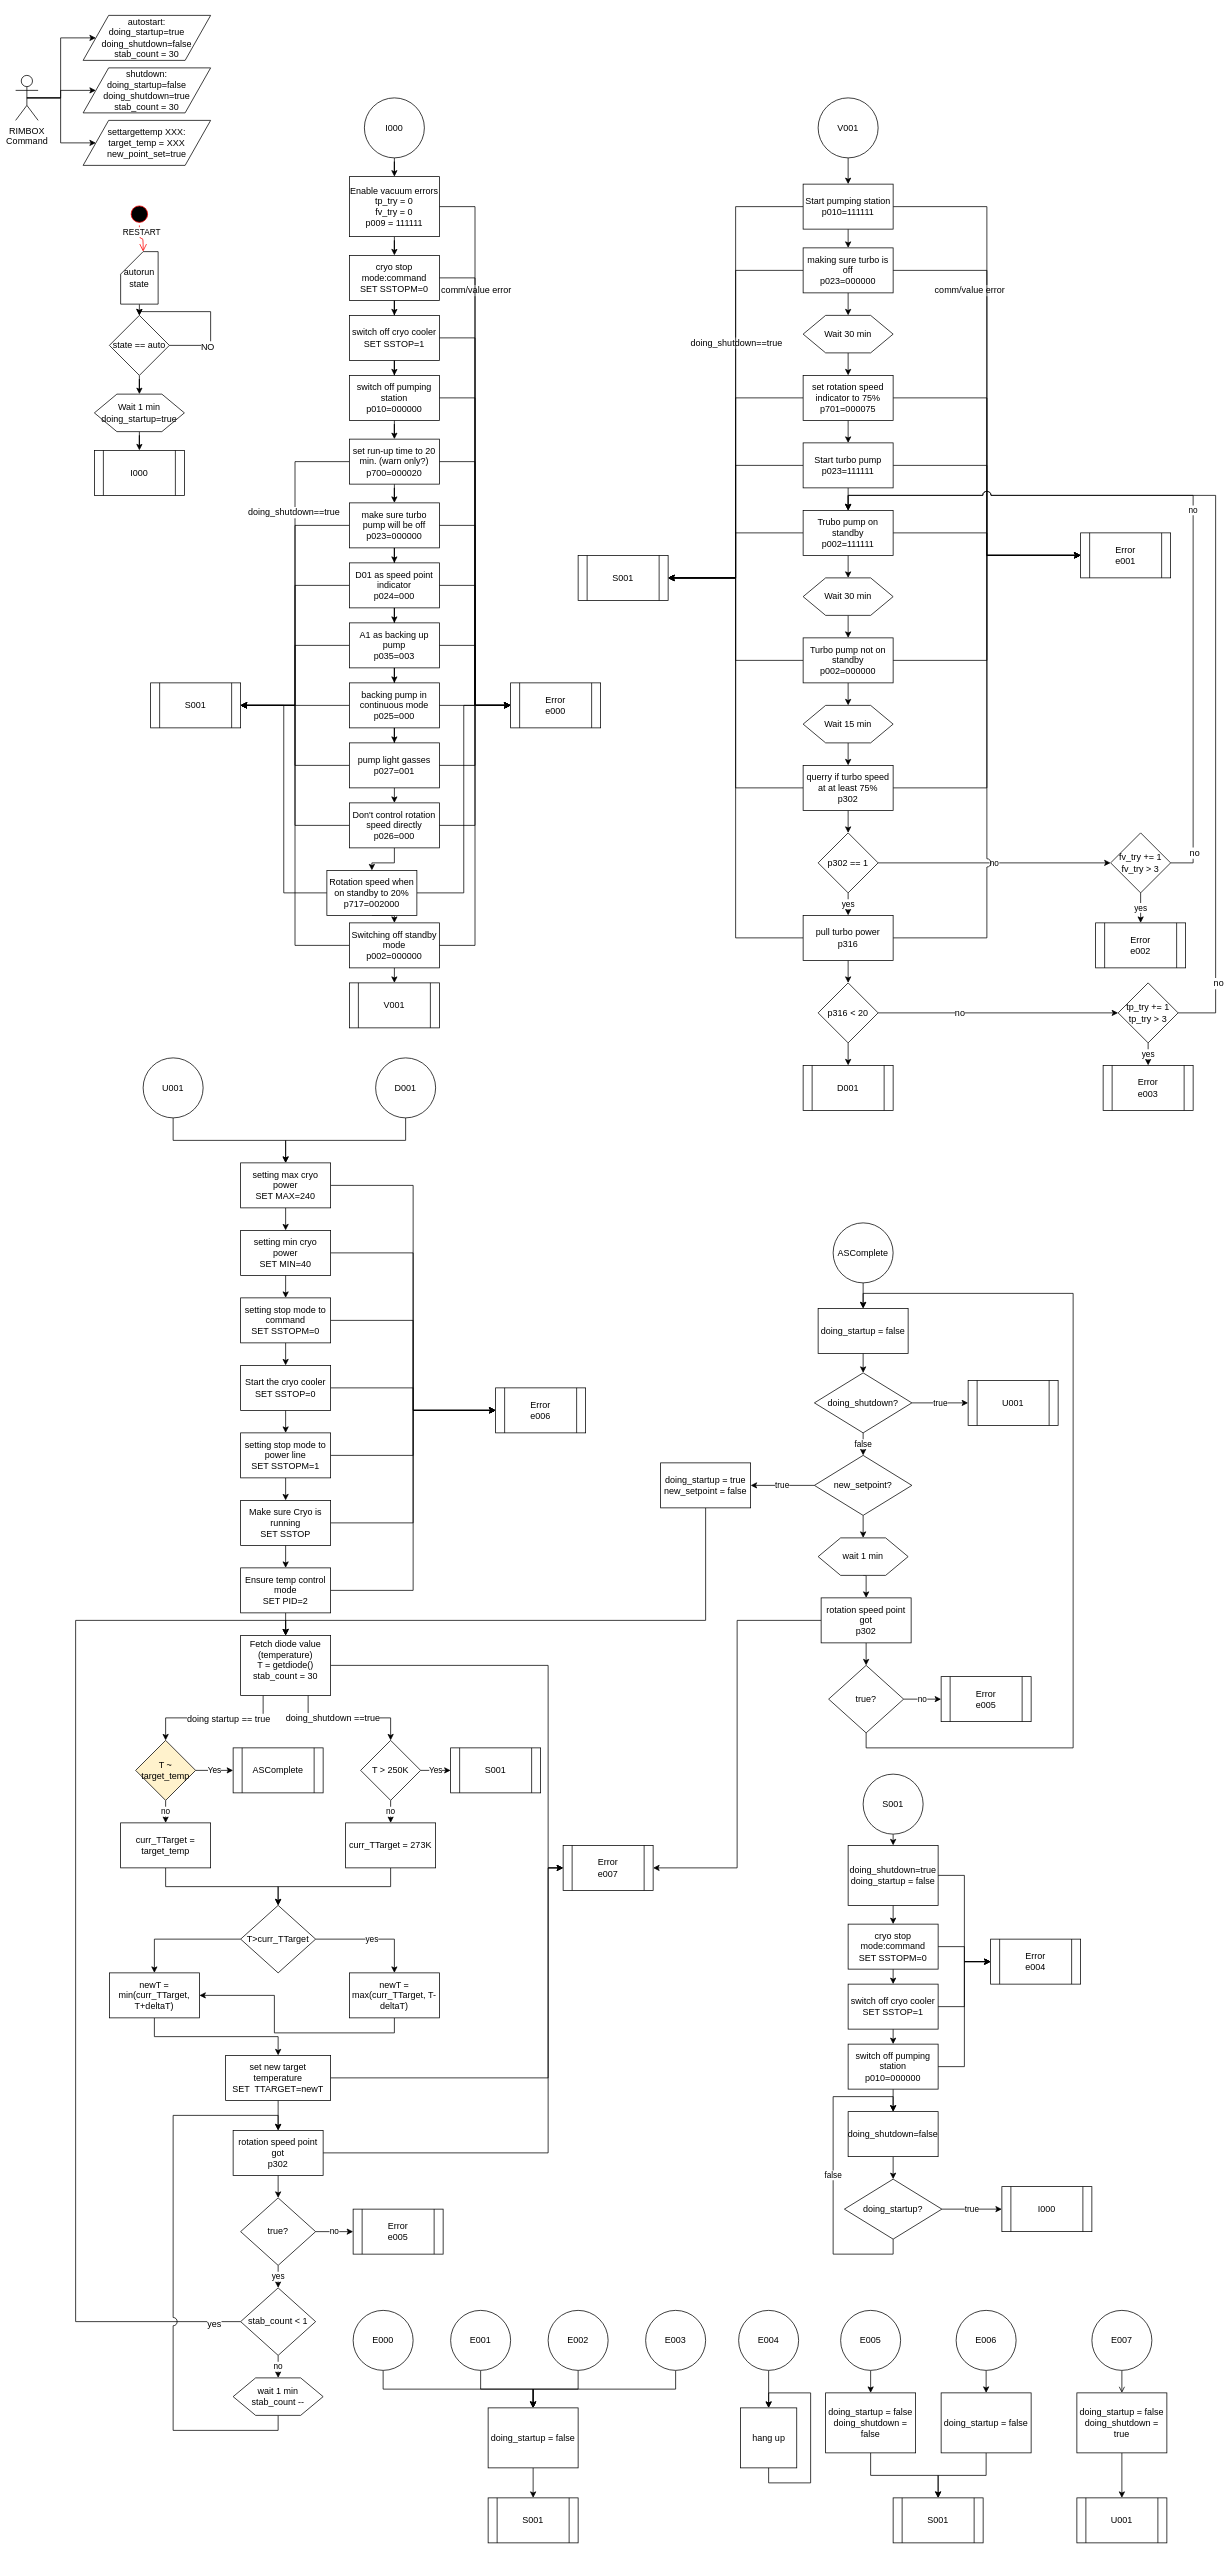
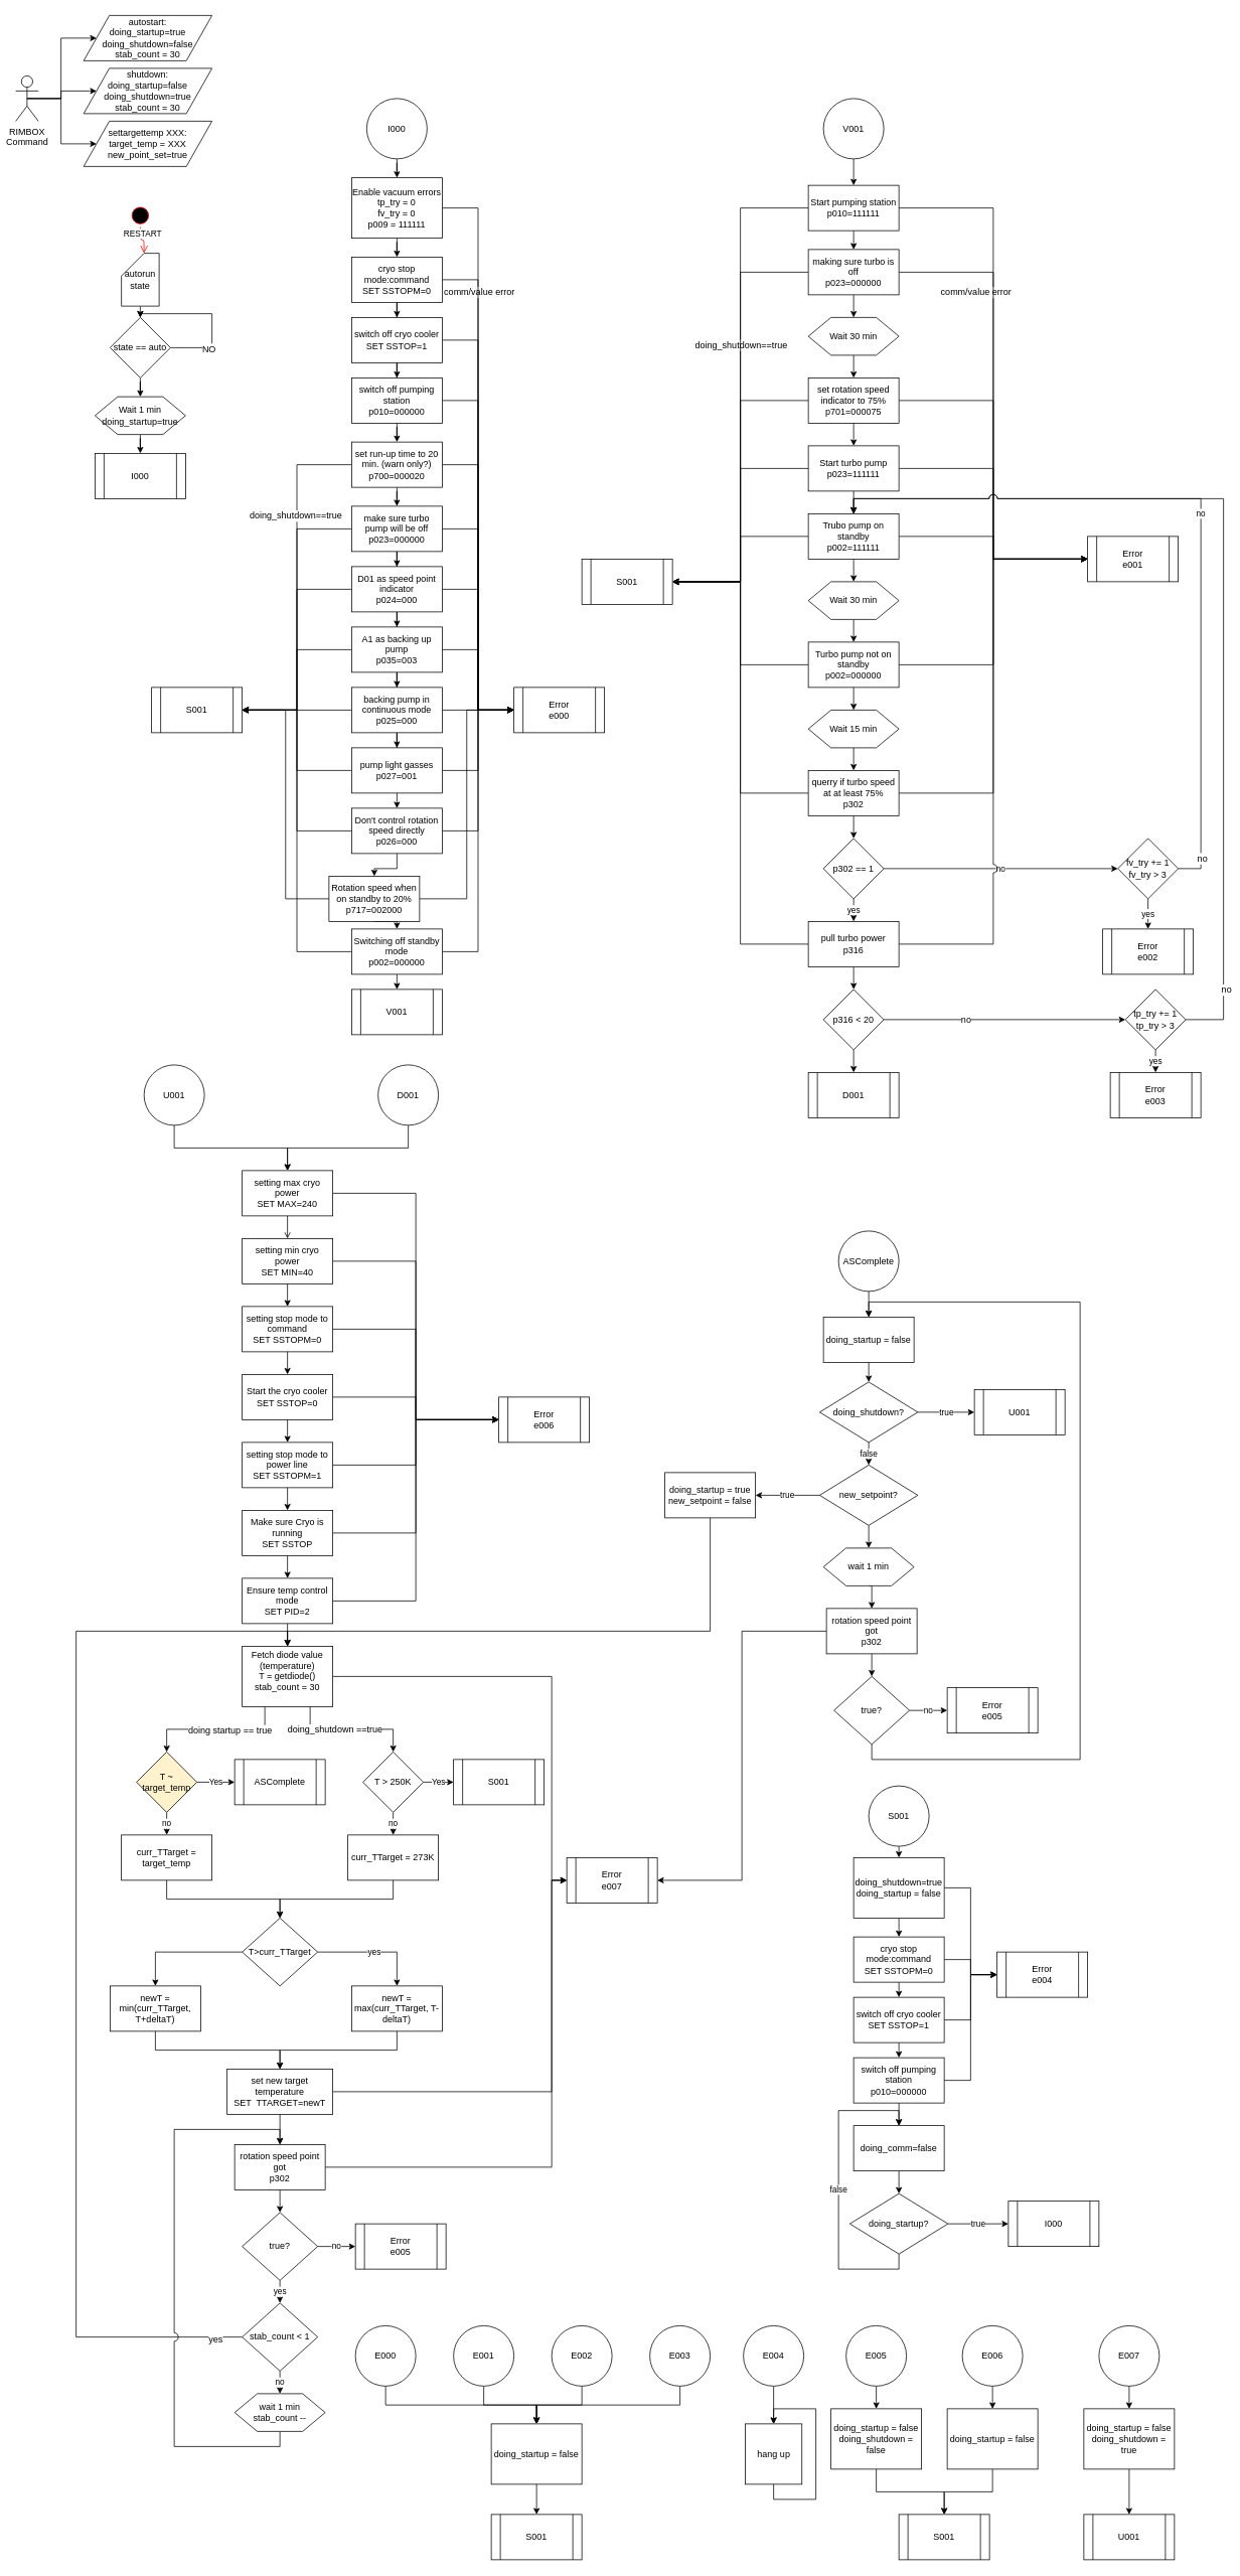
- <mxCell id="142" style="edgeStyle=orthogonalEdgeStyle;rounded=0;jumpStyle=arc;jumpSize=11;orthogonalLoop=1;jettySize=auto;html=1;exitX=0.5;exitY=1;exitDx=0;exitDy=0;entryX=0.5;entryY=0;entryDx=0;entryDy=0;" edge="1" parent="1" source="143" target="147"><mxGeometry relative="1" as="geometry" /></mxCell>
+ <mxCell id="142" style="edgeStyle=orthogonalEdgeStyle;rounded=0;jumpStyle=arc;jumpSize=11;orthogonalLoop=1;jettySize=auto;html=1;exitX=0.5;exitY=1;exitDx=0;exitDy=0;entryX=0.5;entryY=0;entryDx=0;entryDy=0;endArrow=open;" edge="1" parent="1" source="143" target="147"><mxGeometry relative="1" as="geometry" /></mxCell>
- <mxCell id="185" style="edgeStyle=orthogonalEdgeStyle;rounded=0;jumpStyle=arc;jumpSize=11;orthogonalLoop=1;jettySize=auto;html=1;exitX=0.5;exitY=1;exitDx=0;exitDy=0;" edge="1" parent="1" source="186" target="188"><mxGeometry relative="1" as="geometry" /></mxCell>
+ <mxCell id="185" style="edgeStyle=orthogonalEdgeStyle;rounded=0;jumpStyle=arc;jumpSize=11;orthogonalLoop=1;jettySize=auto;html=1;exitX=0.5;exitY=1;exitDx=0;exitDy=0;entryX=0.5;entryY=0;entryDx=0;entryDy=0;" edge="1" parent="1" source="186" target="191"><mxGeometry relative="1" as="geometry" /></mxCell>
- <mxCell id="247" value="doing_shutdown=false" style="rounded=0;whiteSpace=wrap;html=1;" vertex="1" parent="1"><mxGeometry x="1130" y="2815" width="120" height="60" as="geometry" /></mxCell>
+ <mxCell id="247" value="doing_comm=false" style="rounded=0;whiteSpace=wrap;html=1;" vertex="1" parent="1"><mxGeometry x="1130" y="2815" width="120" height="60" as="geometry" /></mxCell>
- <mxCell id="272" style="edgeStyle=orthogonalEdgeStyle;rounded=0;jumpStyle=arc;jumpSize=11;orthogonalLoop=1;jettySize=auto;html=1;exitX=0.5;exitY=1;exitDx=0;exitDy=0;entryX=0.5;entryY=0;entryDx=0;entryDy=0;endArrow=open;" edge="1" parent="1" source="273" target="275"><mxGeometry relative="1" as="geometry" /></mxCell>
+ <mxCell id="272" style="edgeStyle=orthogonalEdgeStyle;rounded=0;jumpStyle=arc;jumpSize=11;orthogonalLoop=1;jettySize=auto;html=1;exitX=0.5;exitY=1;exitDx=0;exitDy=0;entryX=0.5;entryY=0;entryDx=0;entryDy=0;" edge="1" parent="1" source="273" target="275"><mxGeometry relative="1" as="geometry" /></mxCell>
